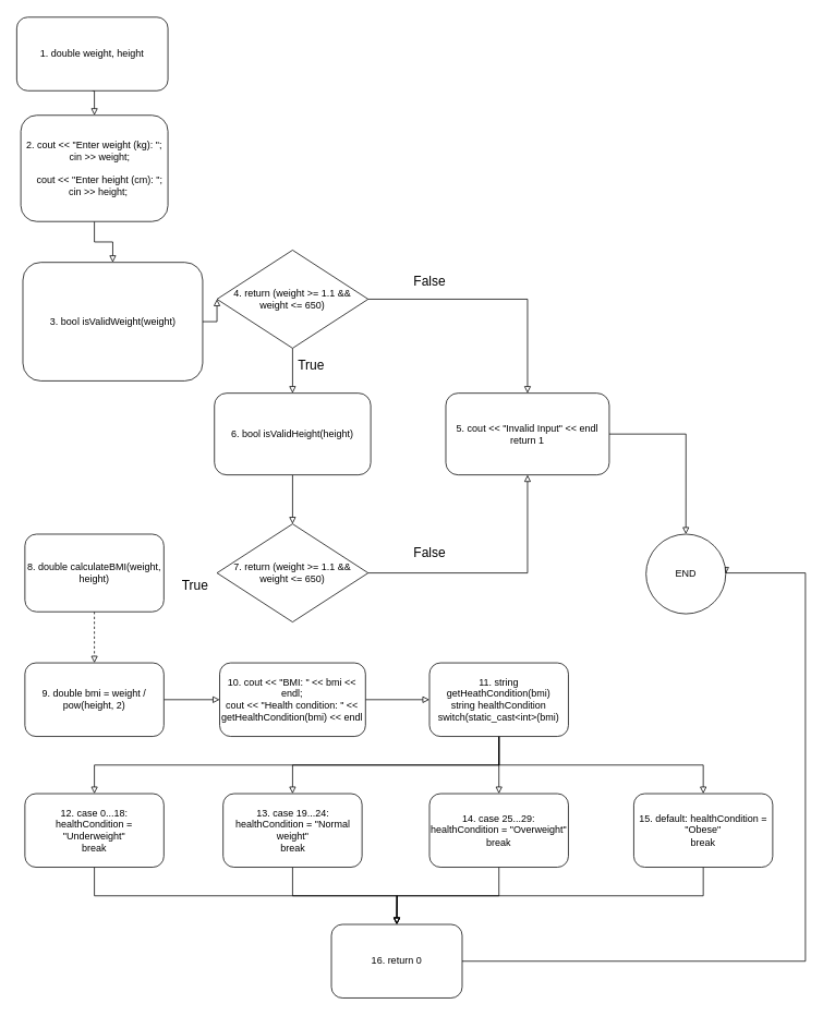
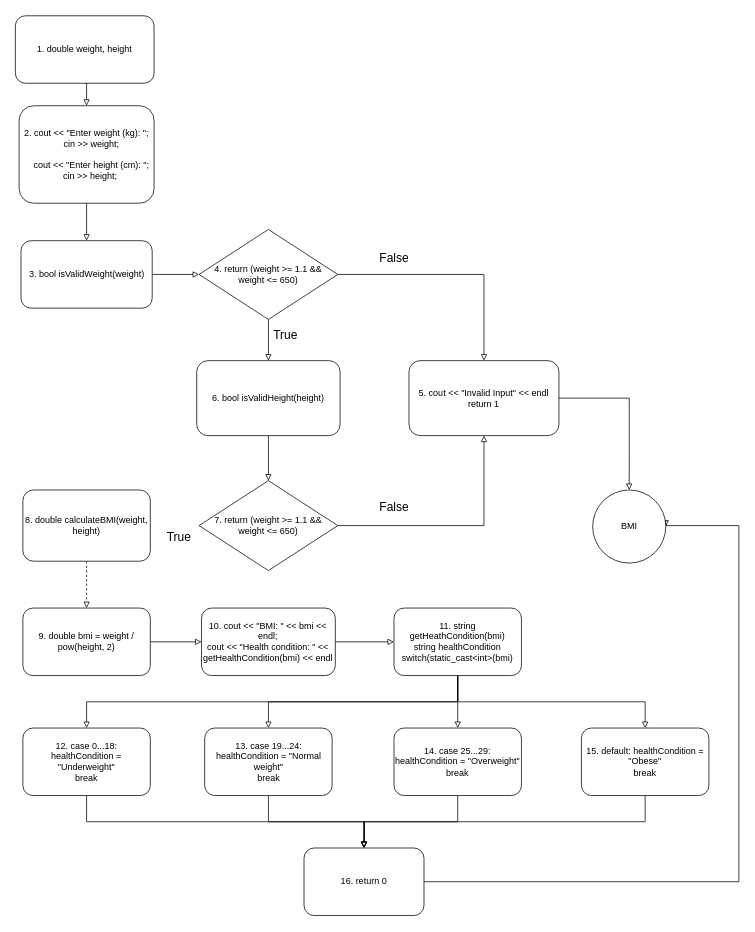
- <mxCell id="7" value="3. bool isValidWeight(weight)" style="rounded=1;whiteSpace=wrap;html=1;" vertex="1" parent="1"><mxGeometry x="27.5" y="320" width="220" height="145" as="geometry" /></mxCell>
+ <mxCell id="7" value="3. bool isValidWeight(weight)" style="rounded=1;whiteSpace=wrap;html=1;" vertex="1" parent="1"><mxGeometry x="27.5" y="320" width="175" height="90" as="geometry" /></mxCell>
- <mxCell id="38" value="END" style="ellipse;whiteSpace=wrap;html=1;aspect=fixed;" vertex="1" parent="1"><mxGeometry x="790" y="652.5" width="97.5" height="97.5" as="geometry" /></mxCell>
+ <mxCell id="38" value="BMI" style="ellipse;whiteSpace=wrap;html=1;aspect=fixed;" vertex="1" parent="1"><mxGeometry x="790" y="652.5" width="97.5" height="97.5" as="geometry" /></mxCell>
